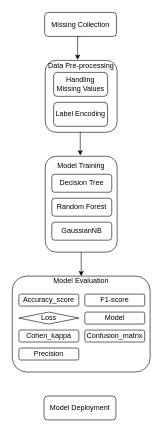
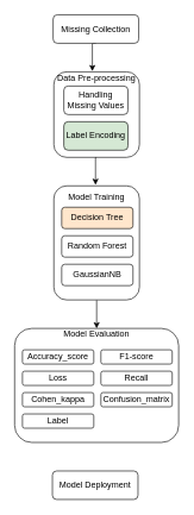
- <mxCell id="7" value="Label Encoding" style="rounded=1;whiteSpace=wrap;html=1;" vertex="1" parent="1"><mxGeometry x="89" y="170" width="90" height="40" as="geometry" /></mxCell>
+ <mxCell id="7" value="Label Encoding" style="rounded=1;whiteSpace=wrap;html=1;fillColor=#d5e8d4;" vertex="1" parent="1"><mxGeometry x="89" y="170" width="90" height="40" as="geometry" /></mxCell>
- <mxCell id="11" value="Decision Tree" style="rounded=1;whiteSpace=wrap;html=1;" vertex="1" parent="1"><mxGeometry x="86" y="290" width="100" height="30" as="geometry" /></mxCell>
+ <mxCell id="11" value="Decision Tree" style="rounded=1;whiteSpace=wrap;html=1;fillColor=#ffe6cc;" vertex="1" parent="1"><mxGeometry x="86" y="290" width="100" height="30" as="geometry" /></mxCell>
- <mxCell id="14" value="Loss" style="rhombus;whiteSpace=wrap;html=1;" vertex="1" parent="1"><mxGeometry x="31" y="520" width="100" height="20" as="geometry" /></mxCell>
+ <mxCell id="14" value="Loss" style="rounded=1;whiteSpace=wrap;html=1;" vertex="1" parent="1"><mxGeometry x="31" y="520" width="100" height="20" as="geometry" /></mxCell>
- <mxCell id="17" value="Model" style="rounded=1;whiteSpace=wrap;html=1;" vertex="1" parent="1"><mxGeometry x="141" y="520" width="100" height="20" as="geometry" /></mxCell>
+ <mxCell id="17" value="Recall" style="rounded=1;whiteSpace=wrap;html=1;" vertex="1" parent="1"><mxGeometry x="141" y="520" width="100" height="20" as="geometry" /></mxCell>
- <mxCell id="16" value="Precision" style="rounded=1;whiteSpace=wrap;html=1;" vertex="1" parent="1"><mxGeometry x="31" y="580" width="100" height="20" as="geometry" /></mxCell>
+ <mxCell id="16" value="Label" style="rounded=1;whiteSpace=wrap;html=1;" vertex="1" parent="1"><mxGeometry x="31" y="580" width="100" height="20" as="geometry" /></mxCell>
